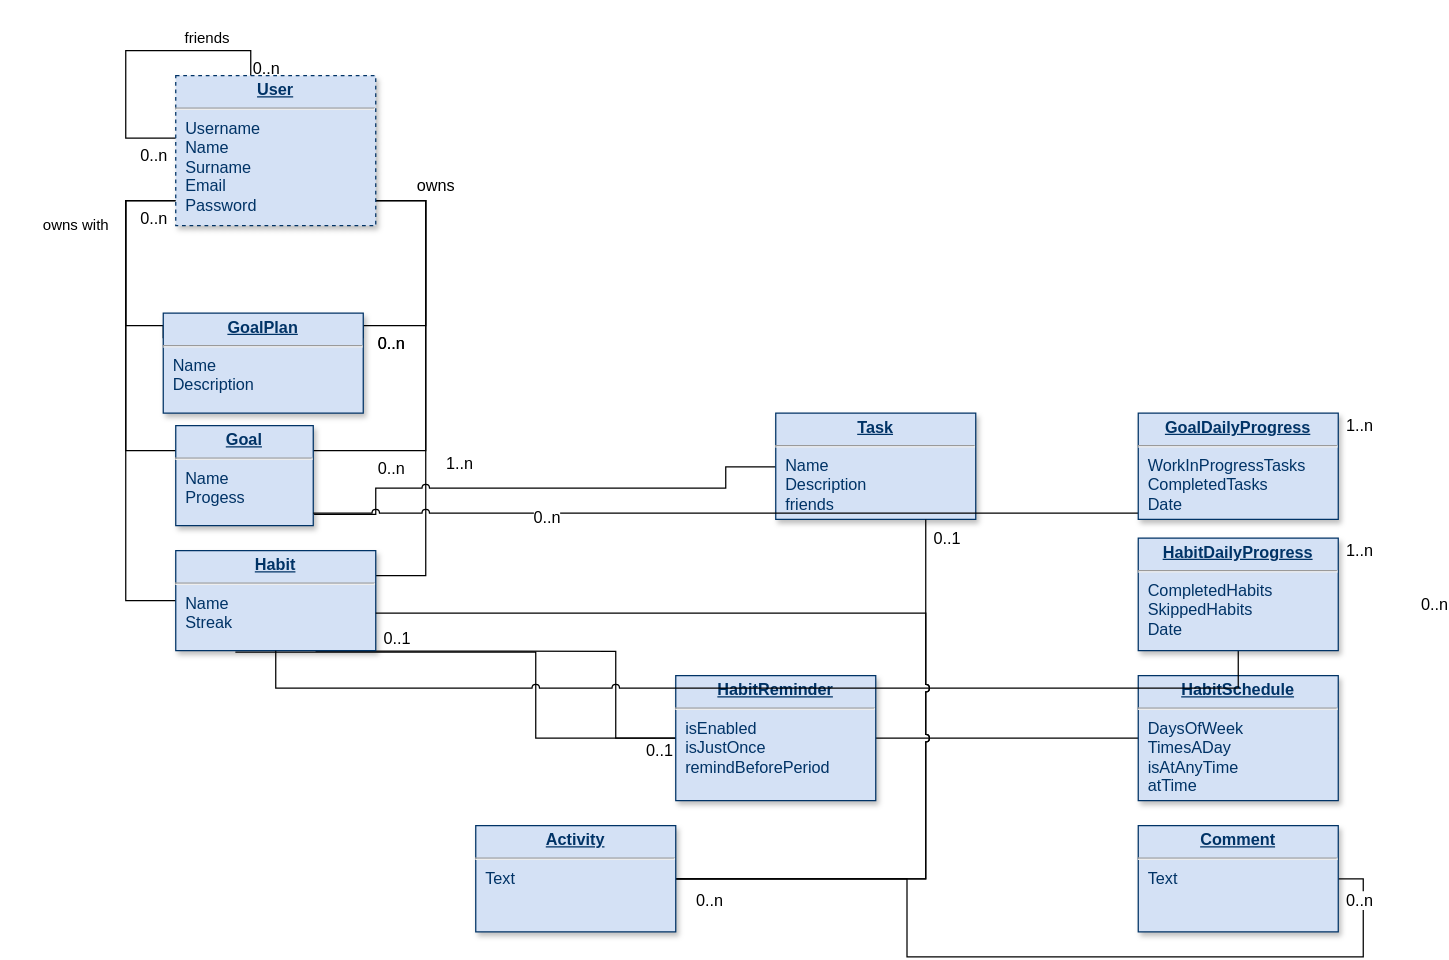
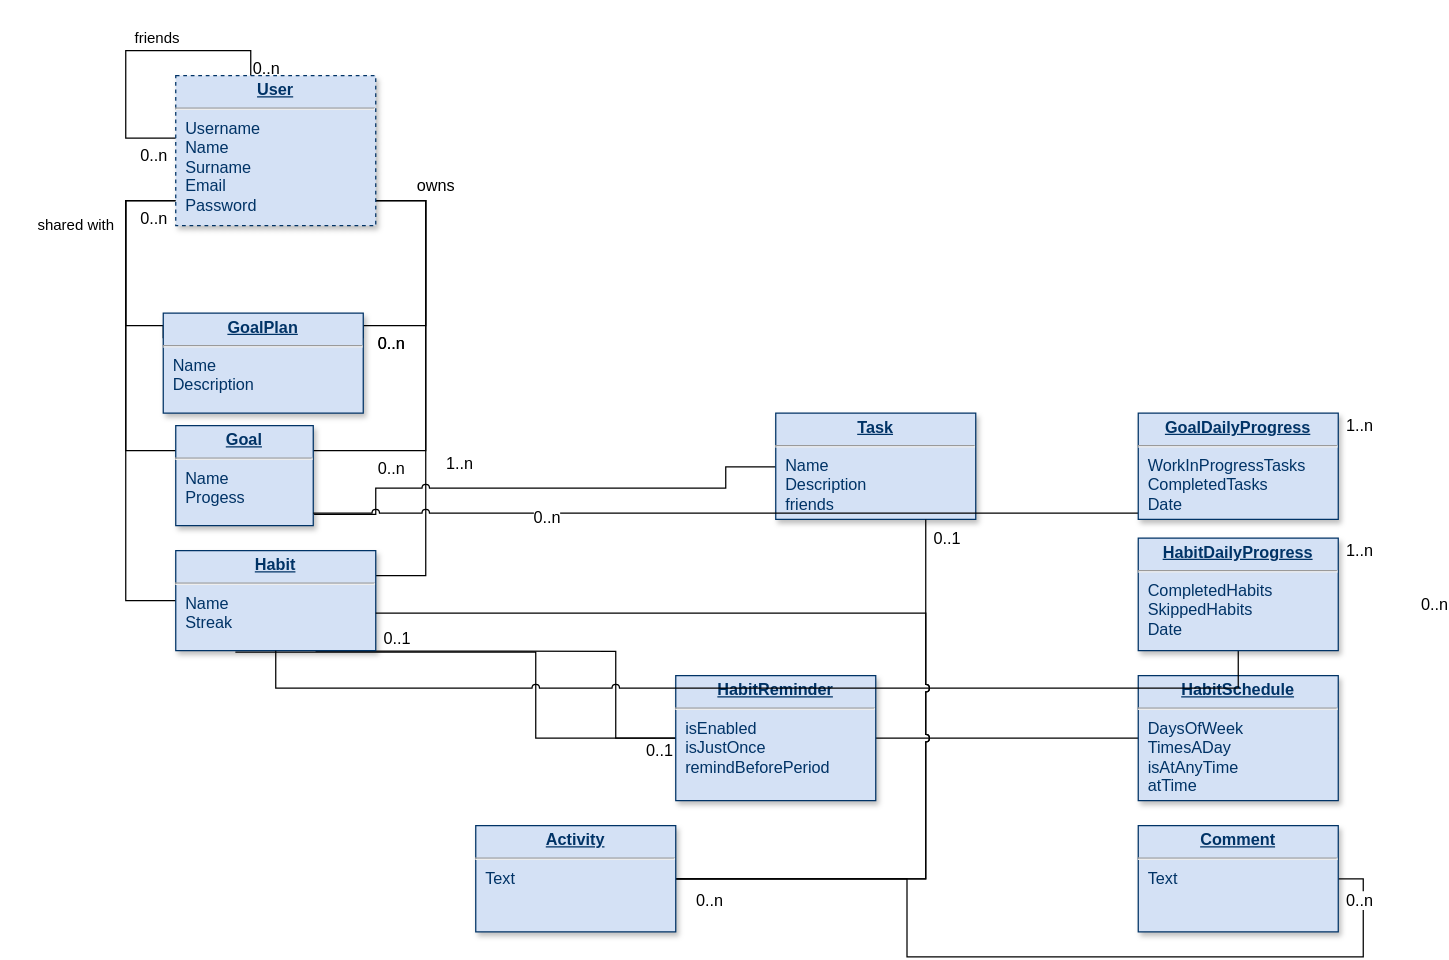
- <mxCell id="42" value="&lt;div&gt;friends&lt;/div&gt;" style="text;html=1;align=center;verticalAlign=middle;resizable=0;points=[];autosize=1;" vertex="1" parent="1"><mxGeometry x="140" y="20" width="50" height="20" as="geometry" /></mxCell>
+ <mxCell id="42" value="&lt;div&gt;friends&lt;/div&gt;" style="text;html=1;align=center;verticalAlign=middle;resizable=0;points=[];autosize=1;" vertex="1" parent="1"><mxGeometry x="100" y="20" width="50" height="20" as="geometry" /></mxCell>
- <mxCell id="43" value="owns with" style="text;html=1;align=center;verticalAlign=middle;resizable=0;points=[];autosize=1;" vertex="1" parent="1"><mxGeometry y="170" width="80" height="20" as="geometry" x="20" /></mxCell>
+ <mxCell id="43" value="shared with" style="text;html=1;align=center;verticalAlign=middle;resizable=0;points=[];autosize=1;" vertex="1" parent="1"><mxGeometry y="170" width="80" height="20" as="geometry" x="20" /></mxCell>
